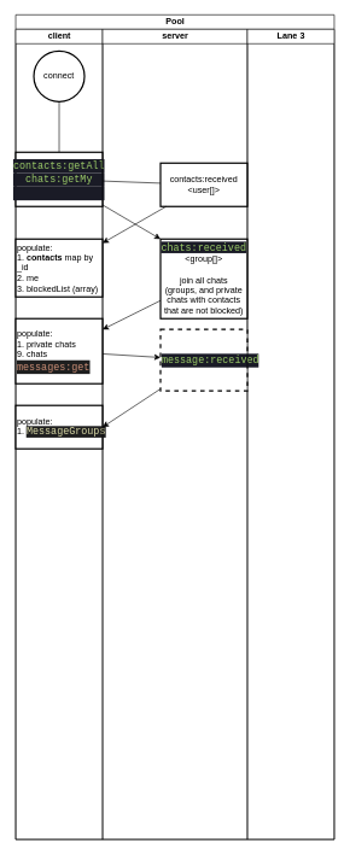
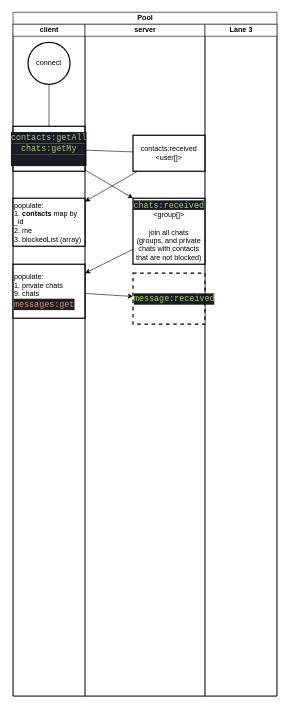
- <mxCell id="20" style="edgeStyle=none;html=1;entryX=1;entryY=0.5;entryDx=0;entryDy=0;" edge="1" parent="2" source="13" target="9"><mxGeometry relative="1" as="geometry" /></mxCell>
- <mxCell id="9" value="populate:&lt;br&gt;1.&amp;nbsp;&lt;span style=&quot;color: rgb(220, 220, 170); background-color: rgb(31, 31, 31); font-family: Consolas, &amp;quot;Courier New&amp;quot;, monospace; font-size: 14px;&quot;&gt;MessageGroups&lt;/span&gt;" style="whiteSpace=wrap;html=1;align=left;strokeWidth=2;" vertex="1" parent="3"><mxGeometry x="-4.547e-13" y="520" width="120" height="60" as="geometry" /></mxCell>
